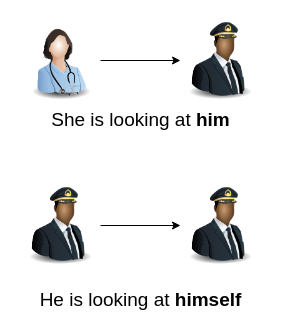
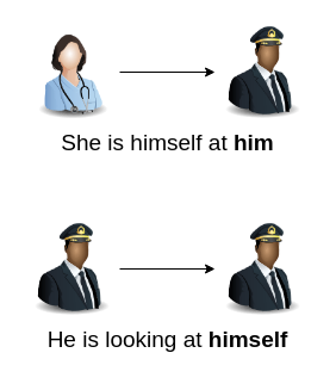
- <mxCell id="5" value="&lt;span style=&quot;font-weight: normal; font-size: 19px;&quot;&gt;She is looking at &lt;/span&gt;him" style="text;html=1;align=center;verticalAlign=middle;resizable=0;points=[];autosize=1;strokeColor=none;fillColor=none;fontStyle=1;fontSize=19;" vertex="1" parent="1"><mxGeometry x="40" y="100" width="200" height="40" as="geometry" /></mxCell>
+ <mxCell id="5" value="&lt;span style=&quot;font-weight: normal; font-size: 19px;&quot;&gt;She is himself at &lt;/span&gt;him" style="text;html=1;align=center;verticalAlign=middle;resizable=0;points=[];autosize=1;strokeColor=none;fillColor=none;fontStyle=1;fontSize=19;" vertex="1" parent="1"><mxGeometry x="40" y="100" width="200" height="40" as="geometry" /></mxCell>
- <mxCell id="7" value="&lt;span style=&quot;font-weight: normal; font-size: 19px;&quot;&gt;He is looking at &lt;/span&gt;himself" style="text;html=1;align=center;verticalAlign=middle;resizable=0;points=[];autosize=1;strokeColor=none;fillColor=none;fontStyle=1;fontSize=19;" vertex="1" parent="1"><mxGeometry x="25" y="280" width="230" height="40" as="geometry" /></mxCell>
+ <mxCell id="7" value="&lt;span style=&quot;font-weight: normal; font-size: 19px;&quot;&gt;He is looking at &lt;/span&gt;himself" style="text;html=1;align=center;verticalAlign=middle;resizable=0;points=[];autosize=1;strokeColor=none;fillColor=none;fontStyle=1;fontSize=19;" vertex="1" parent="1"><mxGeometry x="25" y="265" width="230" height="40" as="geometry" /></mxCell>
